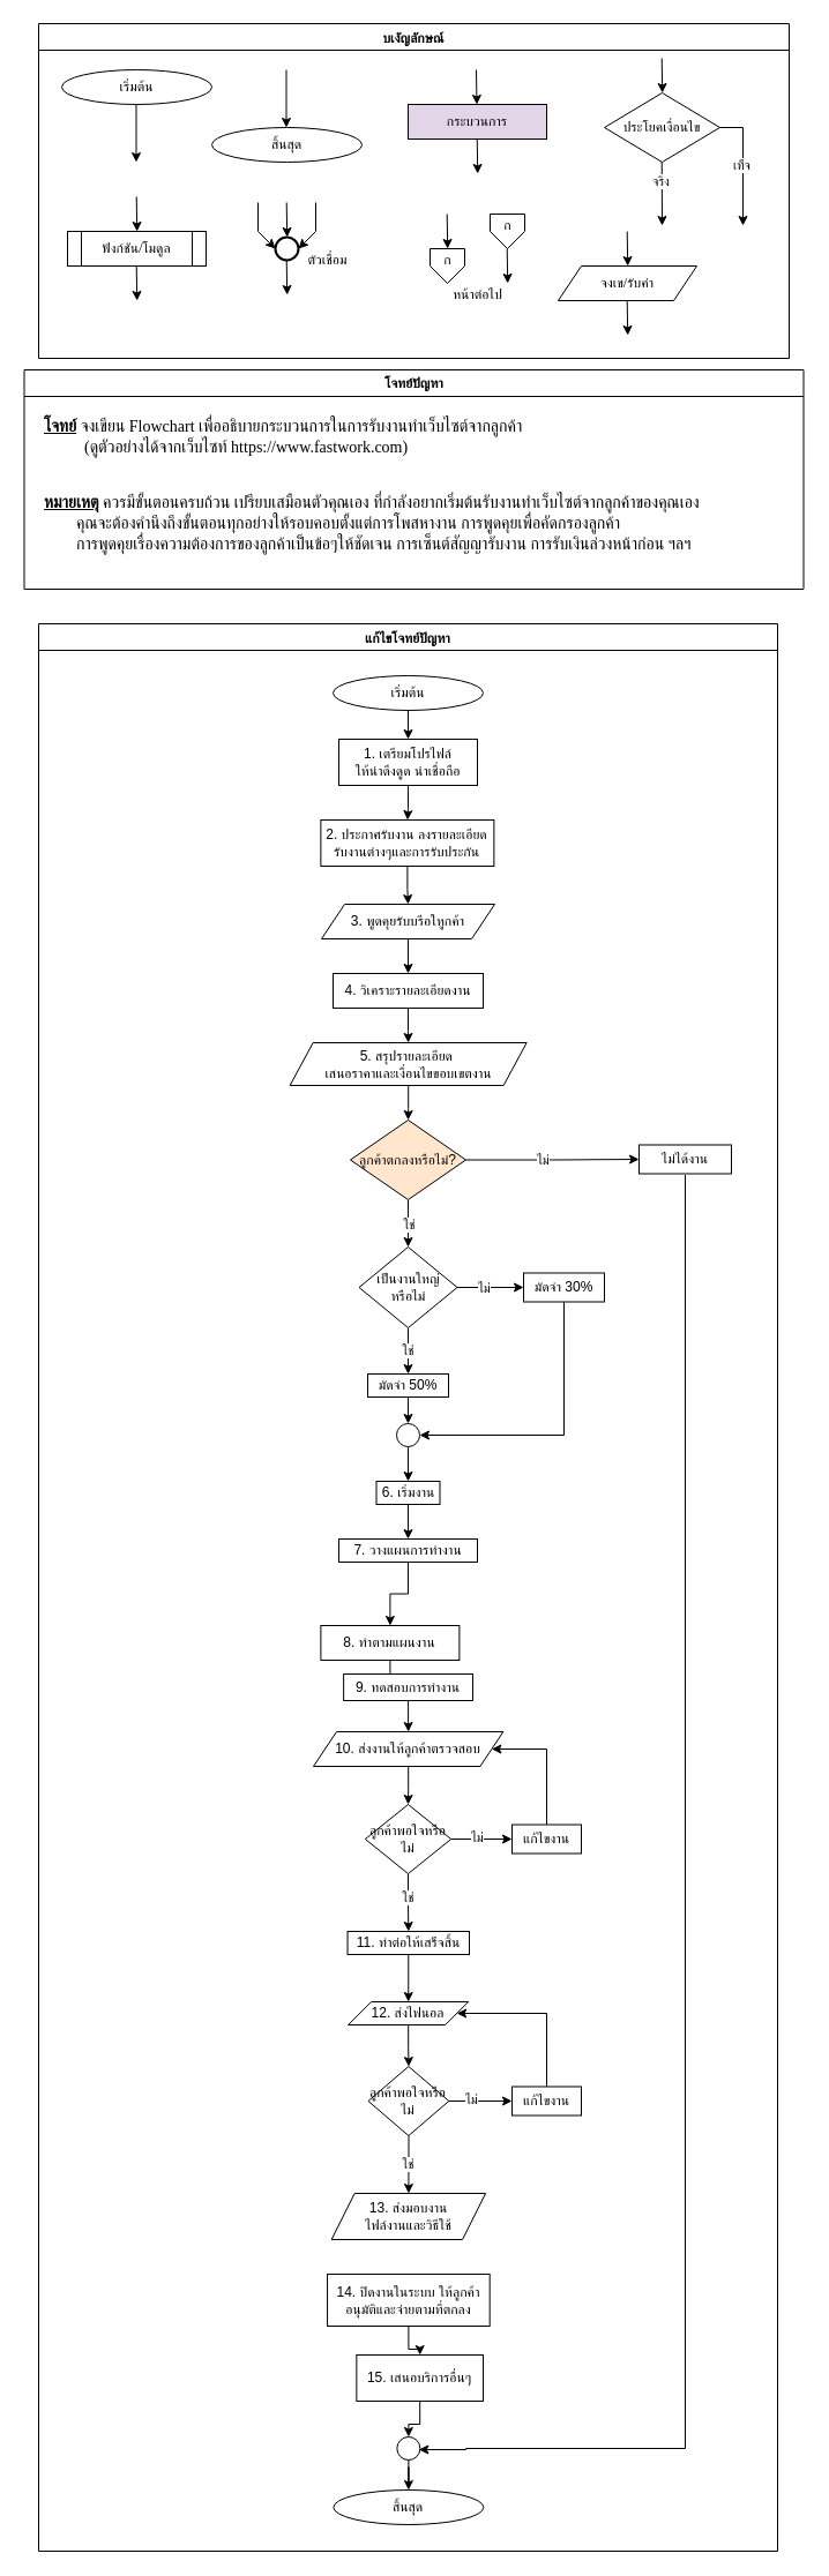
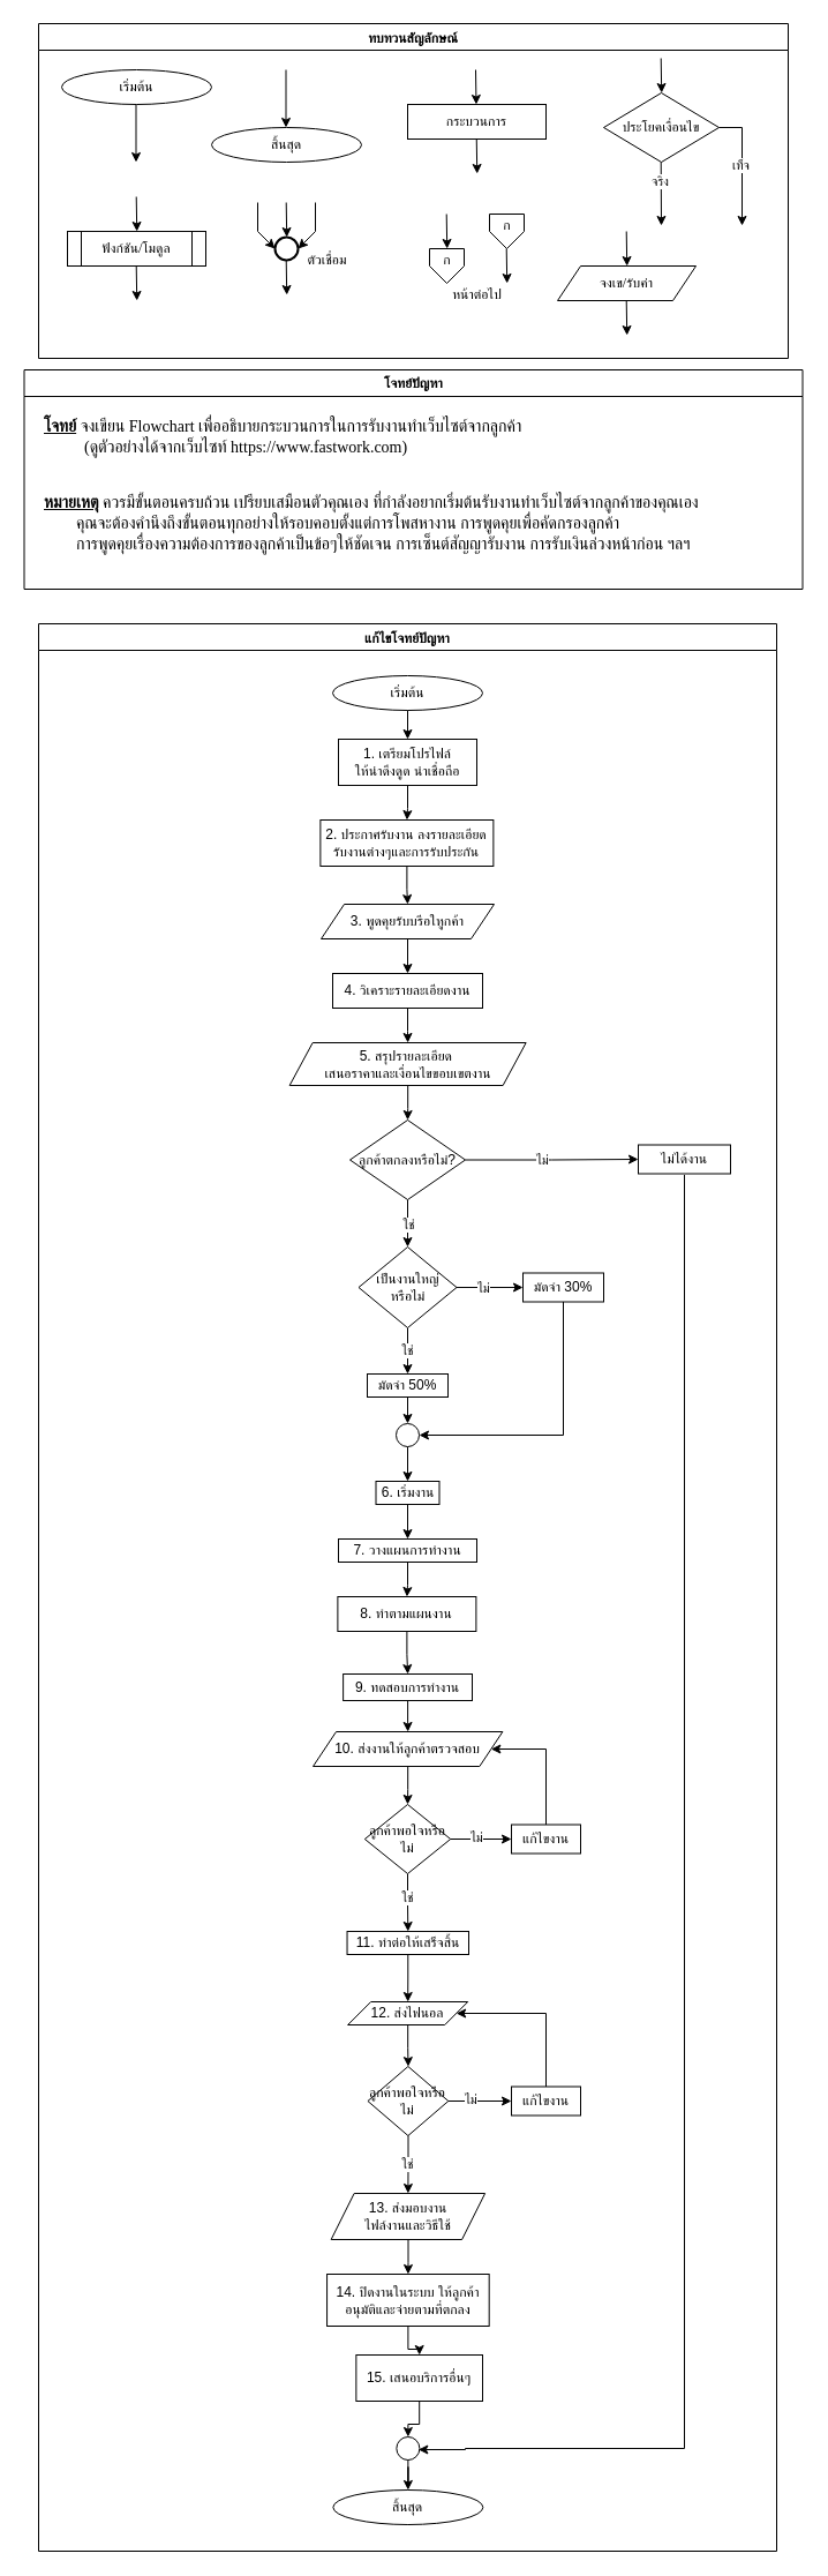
- <mxCell id="2" value="บเงัญลักษณ์" style="swimlane;fontFamily=Sarabun;fontSource=https%3A%2F%2Ffonts.googleapis.com%2Fcss%3Ffamily%3DSarabun;" parent="1" vertex="1"><mxGeometry x="33" y="20" width="650" height="290" as="geometry" /></mxCell>
+ <mxCell id="2" value="ทบทวนสัญลักษณ์" style="swimlane;fontFamily=Sarabun;fontSource=https%3A%2F%2Ffonts.googleapis.com%2Fcss%3Ffamily%3DSarabun;" parent="1" vertex="1"><mxGeometry x="33" y="20" width="650" height="290" as="geometry" /></mxCell>
- <mxCell id="7" value="กระบวนการ" style="rounded=0;whiteSpace=wrap;html=1;fontFamily=Sarabun;fontSource=https%3A%2F%2Ffonts.googleapis.com%2Fcss%3Ffamily%3DSarabun;fillColor=#e1d5e7;" parent="2" vertex="1"><mxGeometry x="320" y="70" width="120" height="30" as="geometry" /></mxCell>
+ <mxCell id="7" value="กระบวนการ" style="rounded=0;whiteSpace=wrap;html=1;fontFamily=Sarabun;fontSource=https%3A%2F%2Ffonts.googleapis.com%2Fcss%3Ffamily%3DSarabun;" parent="2" vertex="1"><mxGeometry x="320" y="70" width="120" height="30" as="geometry" /></mxCell>
- <mxCell id="55" value="ลูกค้าตกลงหรือไม่?" style="rhombus;whiteSpace=wrap;html=1;fillColor=#ffe6cc;" vertex="1" parent="1"><mxGeometry x="303" y="970" width="100" height="69" as="geometry" /></mxCell>
+ <mxCell id="55" value="ลูกค้าตกลงหรือไม่?" style="rhombus;whiteSpace=wrap;html=1;" vertex="1" parent="1"><mxGeometry x="303" y="970" width="100" height="69" as="geometry" /></mxCell>
- <mxCell id="74" value="8. ทำตามแผนงาน" style="whiteSpace=wrap;html=1;" vertex="1" parent="1"><mxGeometry x="277.38" y="1408" width="120" height="30" as="geometry" /></mxCell>
+ <mxCell id="74" value="8. ทำตามแผนงาน" style="whiteSpace=wrap;html=1;" vertex="1" parent="1"><mxGeometry x="292.38" y="1383" width="120" height="30" as="geometry" /></mxCell>
+ <mxCell id="101" value="" style="edgeStyle=orthogonalEdgeStyle;rounded=0;orthogonalLoop=1;jettySize=auto;html=1;" edge="1" parent="1" source="102" target="100"><mxGeometry relative="1" as="geometry" /></mxCell>
